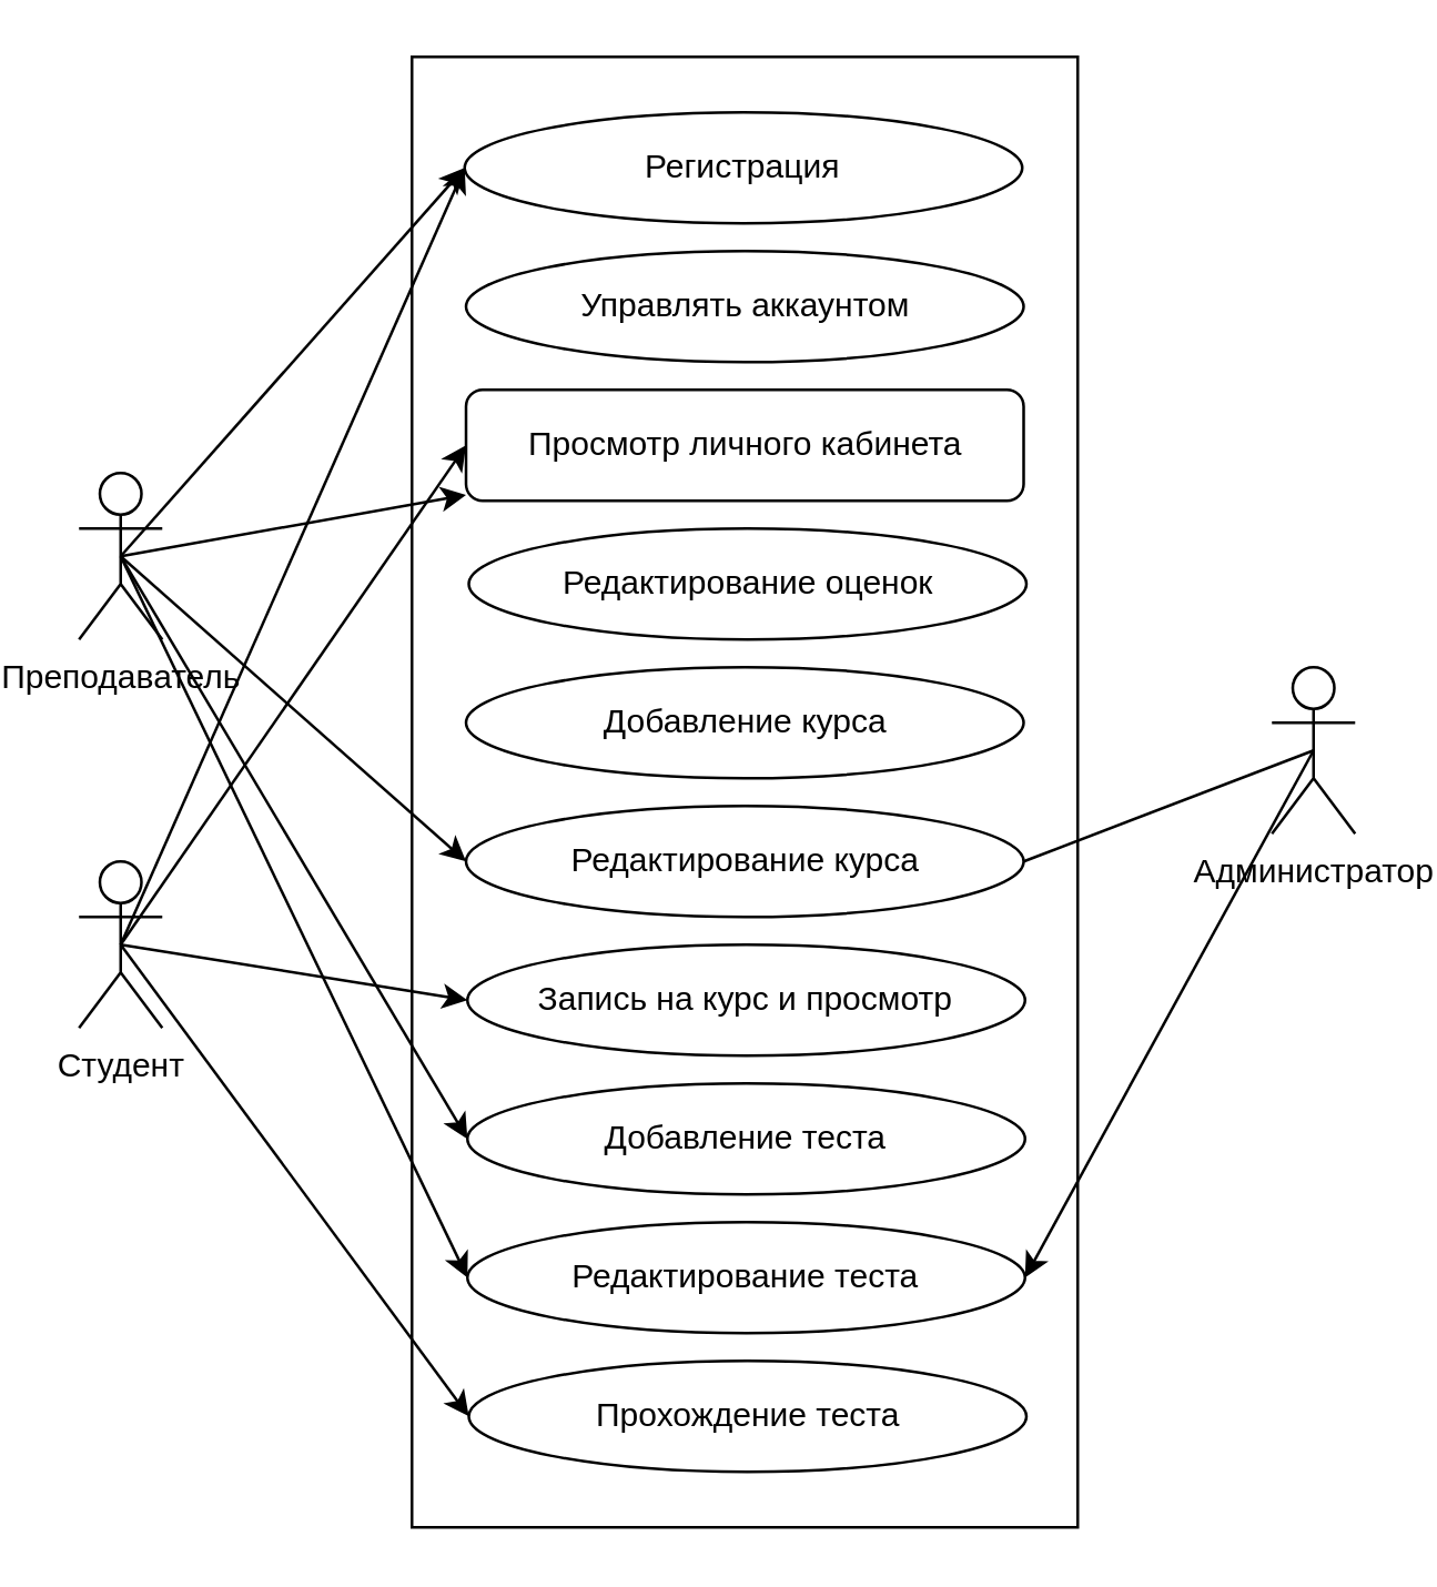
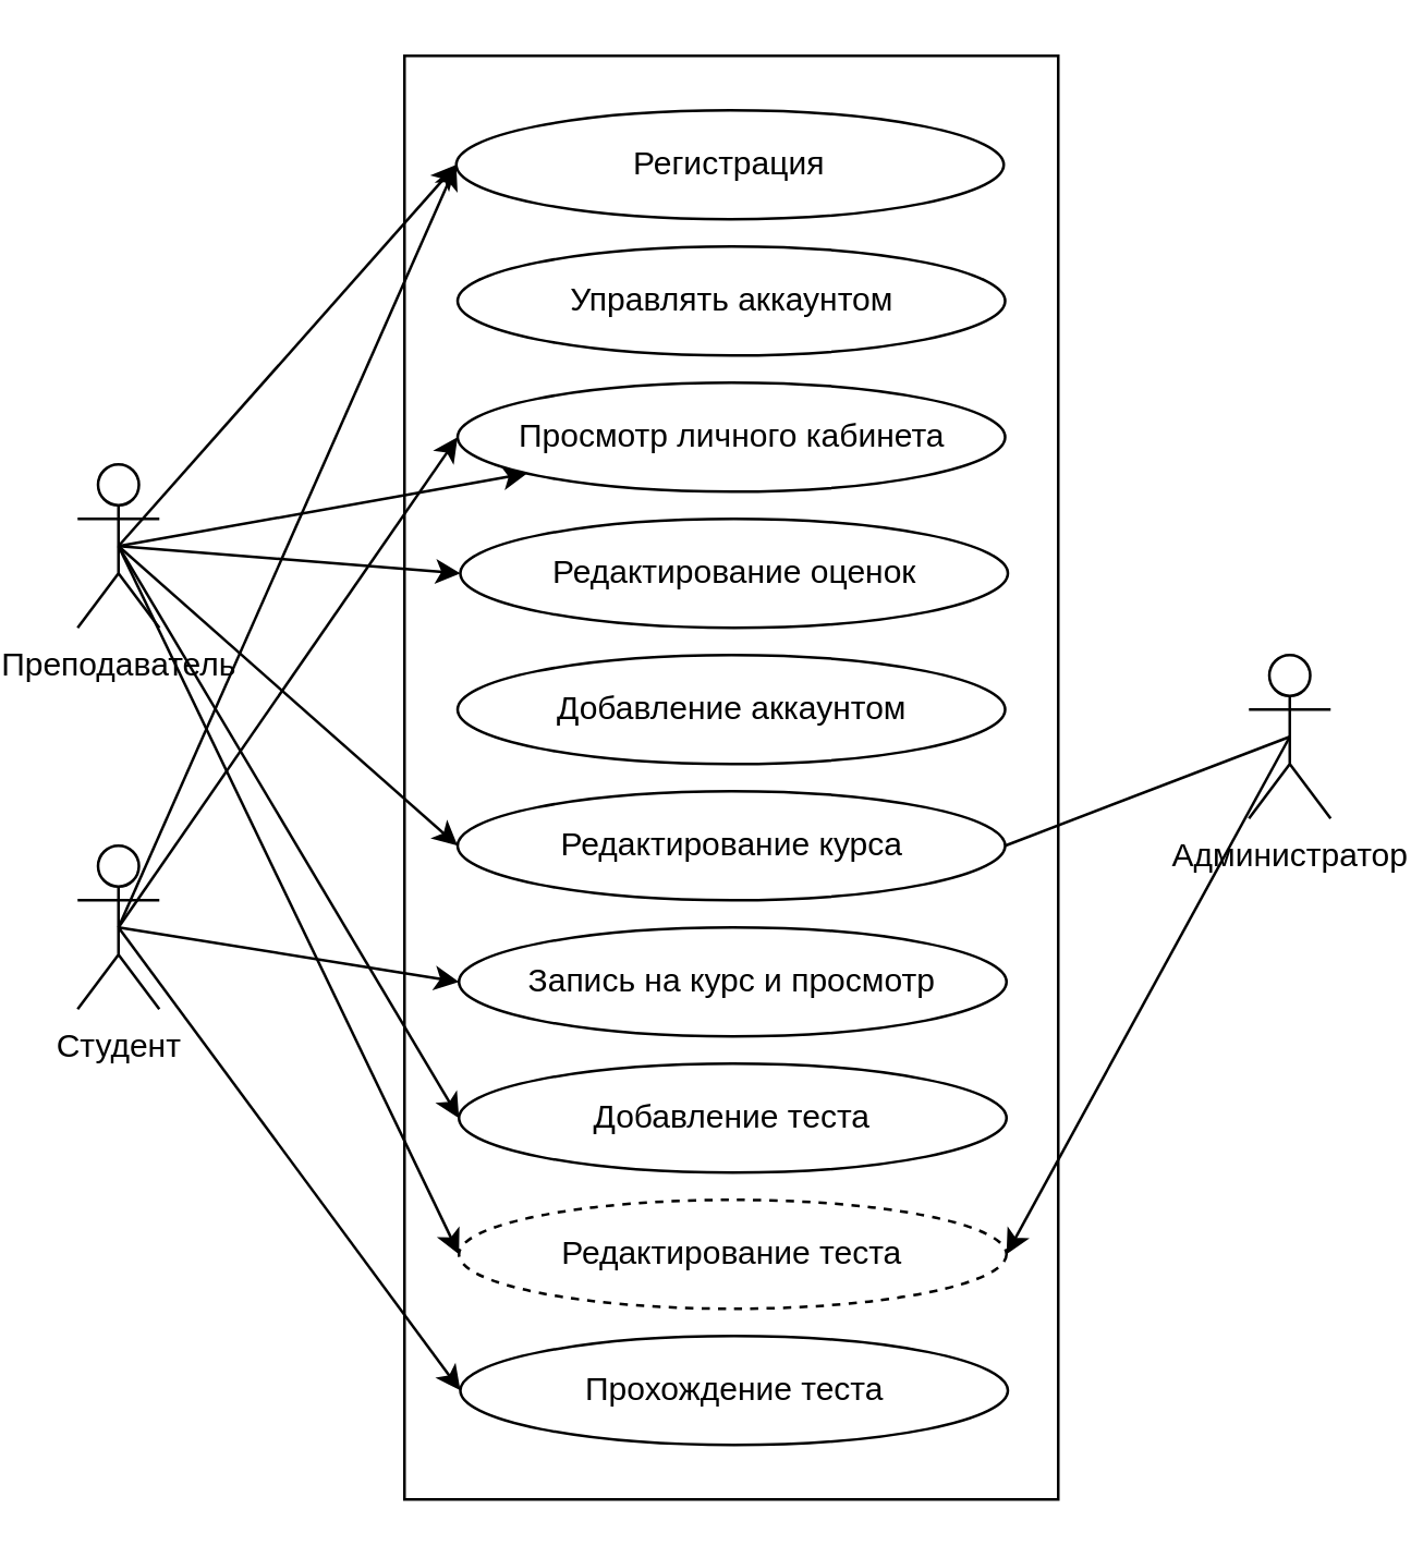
- <mxCell id="26" value="&lt;font style=&quot;vertical-align: inherit&quot;&gt;&lt;font style=&quot;vertical-align: inherit&quot;&gt;&lt;font style=&quot;vertical-align: inherit&quot;&gt;&lt;font style=&quot;vertical-align: inherit&quot;&gt;&lt;font style=&quot;vertical-align: inherit&quot;&gt;&lt;font style=&quot;vertical-align: inherit&quot;&gt;Просмотр личного кабинета&lt;/font&gt;&lt;/font&gt;&lt;/font&gt;&lt;/font&gt;&lt;/font&gt;&lt;/font&gt;" style="whiteSpace=wrap;html=1;rounded=1;" parent="1" vertex="1"><mxGeometry x="159.5" y="140" width="201" height="40" as="geometry" /></mxCell>
+ <mxCell id="26" value="&lt;font style=&quot;vertical-align: inherit&quot;&gt;&lt;font style=&quot;vertical-align: inherit&quot;&gt;&lt;font style=&quot;vertical-align: inherit&quot;&gt;&lt;font style=&quot;vertical-align: inherit&quot;&gt;&lt;font style=&quot;vertical-align: inherit&quot;&gt;&lt;font style=&quot;vertical-align: inherit&quot;&gt;Просмотр личного кабинета&lt;/font&gt;&lt;/font&gt;&lt;/font&gt;&lt;/font&gt;&lt;/font&gt;&lt;/font&gt;" style="ellipse;whiteSpace=wrap;html=1;" parent="1" vertex="1"><mxGeometry x="159.5" y="140" width="201" height="40" as="geometry" /></mxCell>
+ <mxCell id="8" style="edgeStyle=none;rounded=0;orthogonalLoop=1;jettySize=auto;html=1;exitX=0.5;exitY=0.5;exitDx=0;exitDy=0;exitPerimeter=0;entryX=0;entryY=0.5;entryDx=0;entryDy=0;" parent="1" source="9" target="27" edge="1"><mxGeometry relative="1" as="geometry" /></mxCell>
- <mxCell id="20" value="&lt;font style=&quot;vertical-align: inherit&quot;&gt;&lt;font style=&quot;vertical-align: inherit&quot;&gt;&lt;font style=&quot;vertical-align: inherit&quot;&gt;&lt;font style=&quot;vertical-align: inherit&quot;&gt;Добавление курса&lt;/font&gt;&lt;/font&gt;&lt;/font&gt;&lt;/font&gt;" style="ellipse;whiteSpace=wrap;html=1;" parent="1" vertex="1"><mxGeometry x="159.5" y="240" width="201" height="40" as="geometry" /></mxCell>
+ <mxCell id="20" value="&lt;font style=&quot;vertical-align: inherit&quot;&gt;&lt;font style=&quot;vertical-align: inherit&quot;&gt;&lt;font style=&quot;vertical-align: inherit&quot;&gt;&lt;font style=&quot;vertical-align: inherit&quot;&gt;Добавление аккаунтом&lt;/font&gt;&lt;/font&gt;&lt;/font&gt;&lt;/font&gt;" style="ellipse;whiteSpace=wrap;html=1;" parent="1" vertex="1"><mxGeometry x="159.5" y="240" width="201" height="40" as="geometry" /></mxCell>
- <mxCell id="24" value="&lt;font style=&quot;vertical-align: inherit&quot;&gt;&lt;font style=&quot;vertical-align: inherit&quot;&gt;&lt;font style=&quot;vertical-align: inherit&quot;&gt;&lt;font style=&quot;vertical-align: inherit&quot;&gt;&lt;font style=&quot;vertical-align: inherit&quot;&gt;&lt;font style=&quot;vertical-align: inherit&quot;&gt;Редактирование теста&lt;/font&gt;&lt;/font&gt;&lt;/font&gt;&lt;/font&gt;&lt;/font&gt;&lt;/font&gt;" style="ellipse;whiteSpace=wrap;html=1;" parent="1" vertex="1"><mxGeometry x="160" y="440" width="201" height="40" as="geometry" /></mxCell>
+ <mxCell id="24" value="&lt;font style=&quot;vertical-align: inherit&quot;&gt;&lt;font style=&quot;vertical-align: inherit&quot;&gt;&lt;font style=&quot;vertical-align: inherit&quot;&gt;&lt;font style=&quot;vertical-align: inherit&quot;&gt;&lt;font style=&quot;vertical-align: inherit&quot;&gt;&lt;font style=&quot;vertical-align: inherit&quot;&gt;Редактирование теста&lt;/font&gt;&lt;/font&gt;&lt;/font&gt;&lt;/font&gt;&lt;/font&gt;&lt;/font&gt;" style="ellipse;whiteSpace=wrap;html=1;dashed=1;" parent="1" vertex="1"><mxGeometry x="160" y="440" width="201" height="40" as="geometry" /></mxCell>
